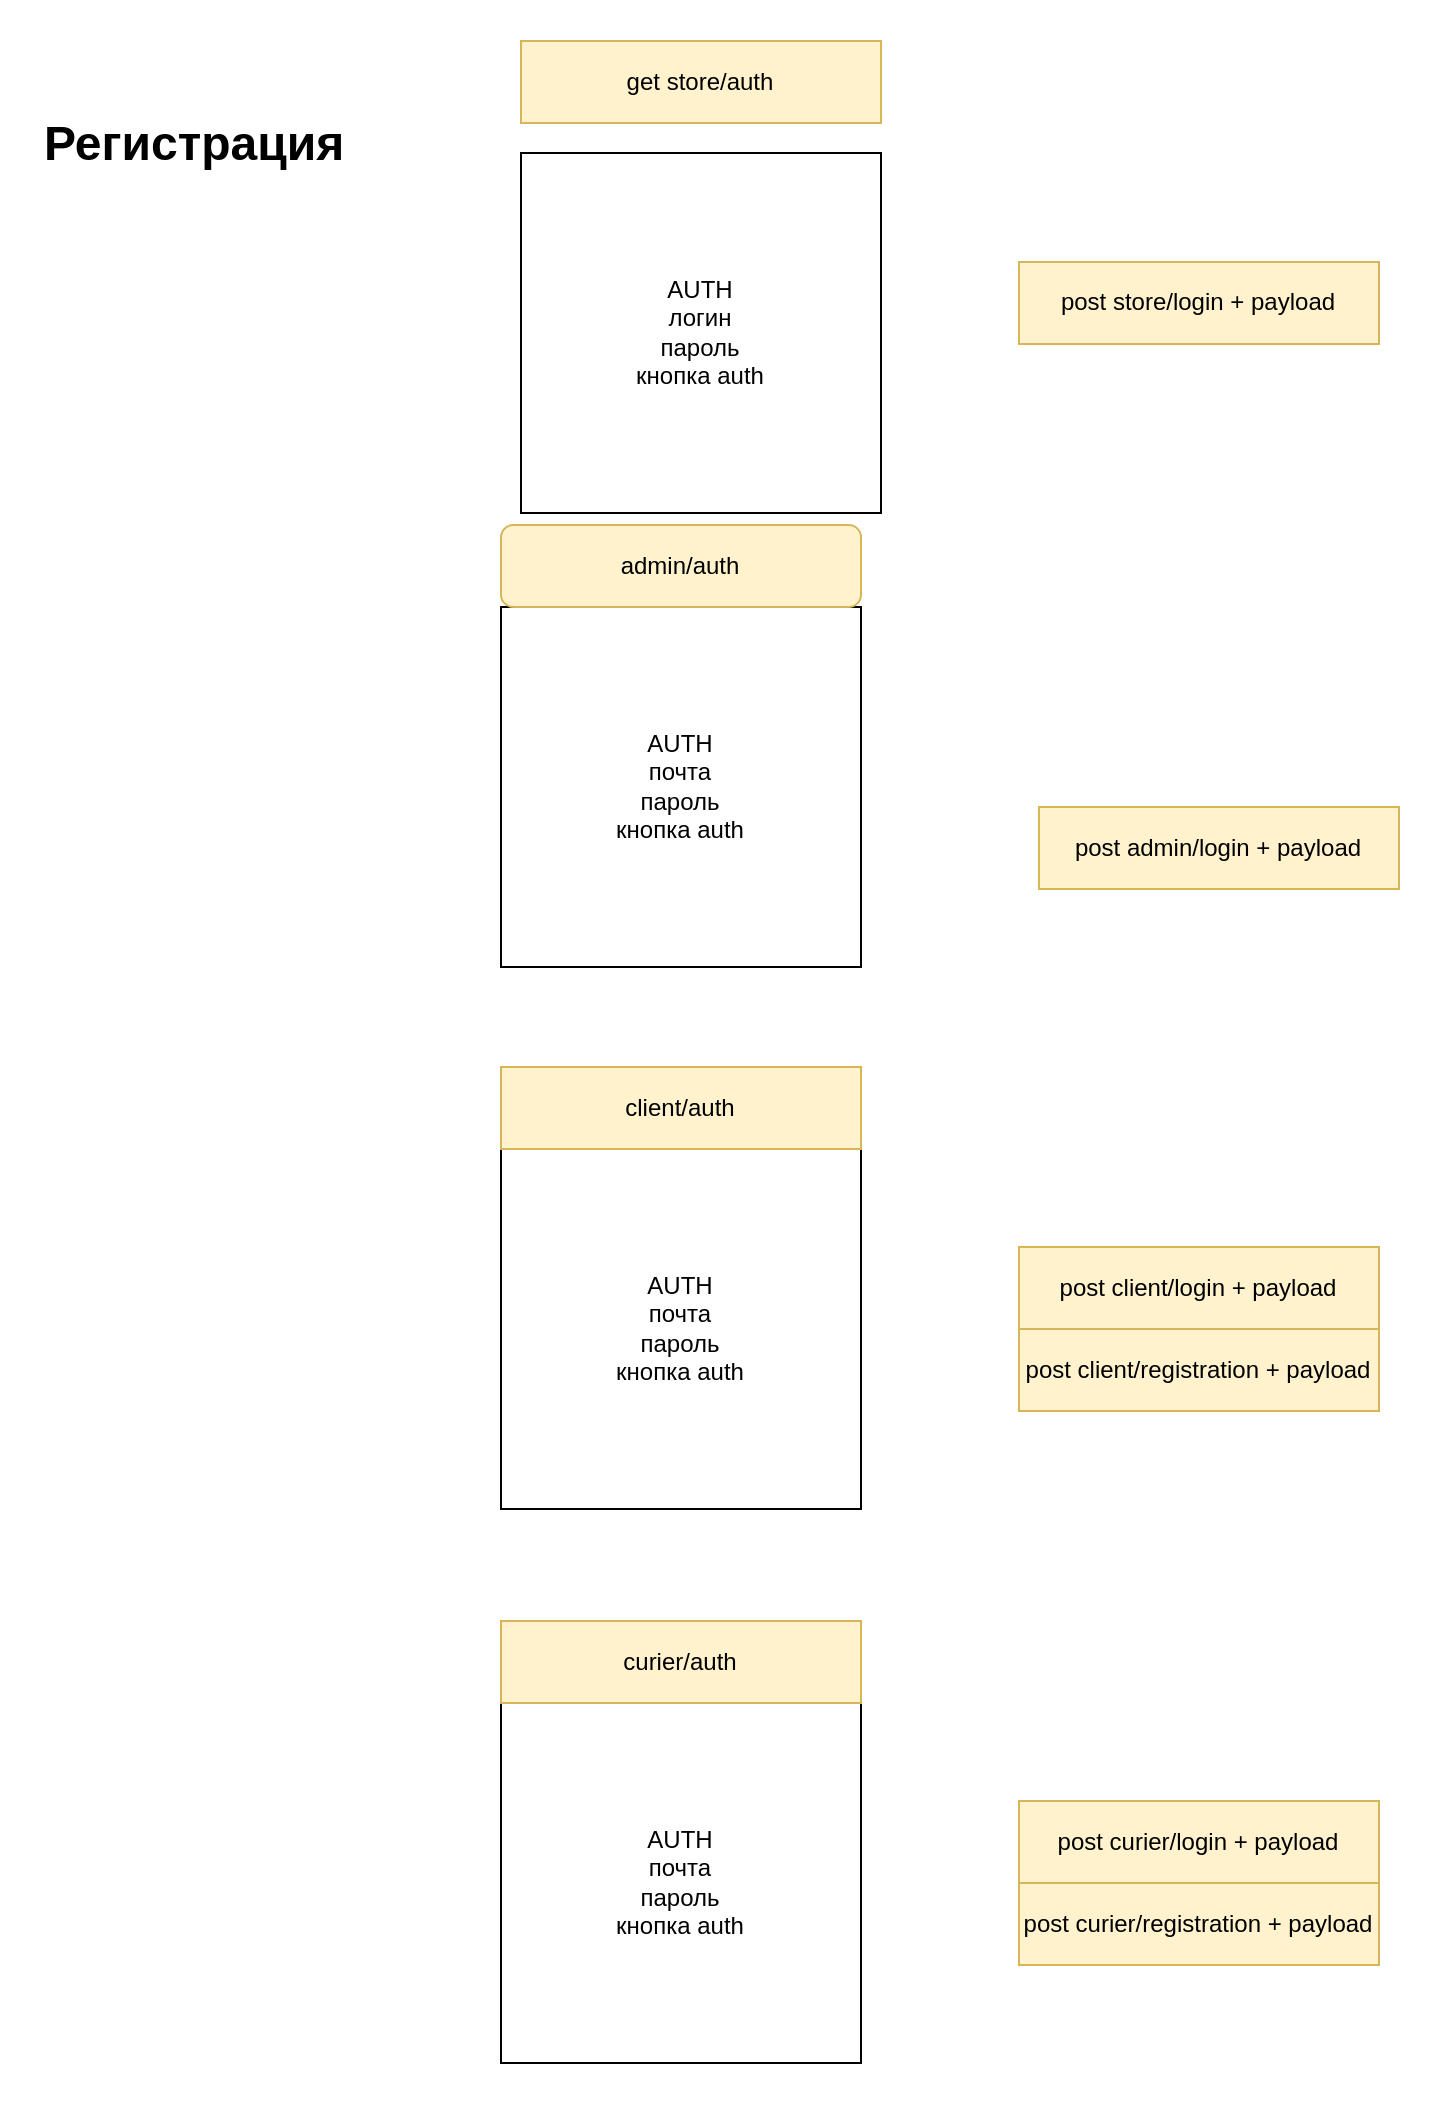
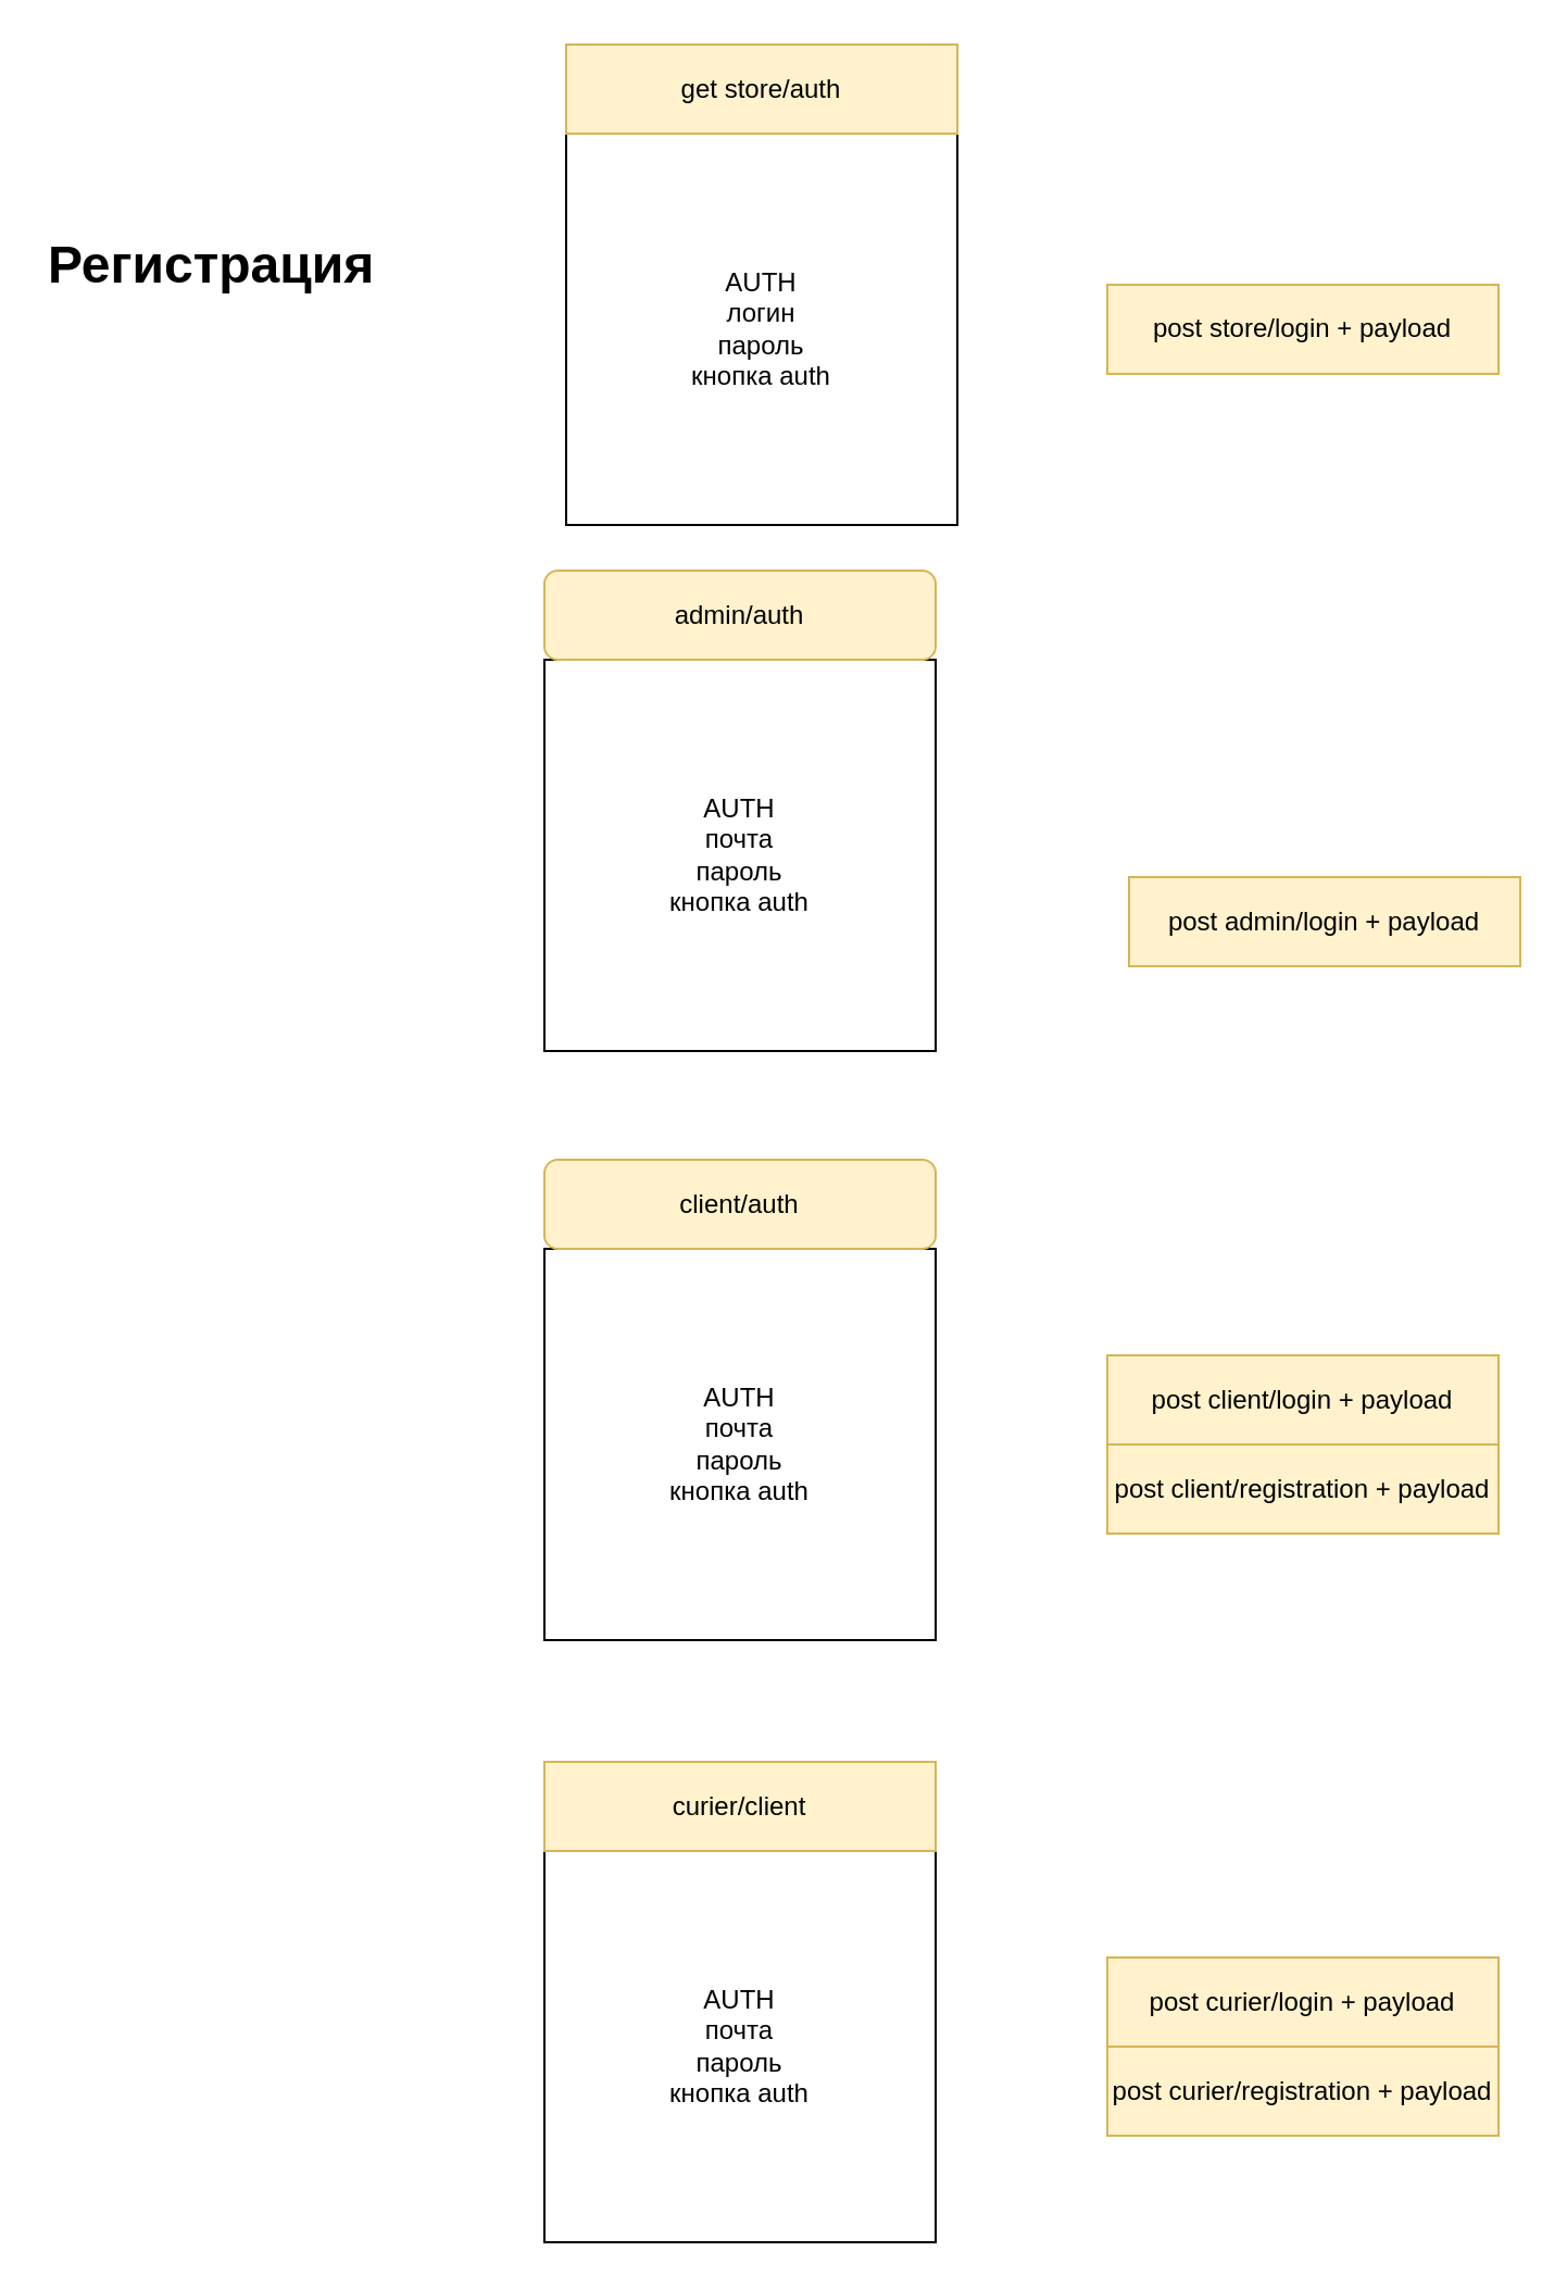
- <mxCell id="2" value="&lt;h1 style=&quot;margin-top: 0px;&quot;&gt;Регистрация&lt;/h1&gt;" style="text;html=1;whiteSpace=wrap;overflow=hidden;rounded=0;" parent="1" vertex="1"><mxGeometry x="20" y="51" width="180" height="120" as="geometry" /></mxCell>
+ <mxCell id="2" value="&lt;h1 style=&quot;margin-top: 0px;&quot;&gt;Регистрация&lt;/h1&gt;" style="text;html=1;whiteSpace=wrap;overflow=hidden;rounded=0;" parent="1" vertex="1"><mxGeometry x="20" y="101" width="180" height="120" as="geometry" /></mxCell>
- <mxCell id="3" value="AUTH&lt;div&gt;логин&lt;/div&gt;&lt;div&gt;пароль&lt;/div&gt;&lt;div&gt;кнопка auth&lt;br&gt;&lt;/div&gt;" style="rounded=0;whiteSpace=wrap;html=1;" parent="1" vertex="1"><mxGeometry x="260" y="76" width="180" height="180" as="geometry" /></mxCell>
+ <mxCell id="3" value="AUTH&lt;div&gt;логин&lt;/div&gt;&lt;div&gt;пароль&lt;/div&gt;&lt;div&gt;кнопка auth&lt;br&gt;&lt;/div&gt;" style="rounded=0;whiteSpace=wrap;html=1;" parent="1" vertex="1"><mxGeometry x="260" y="61" width="180" height="180" as="geometry" /></mxCell>
- <mxCell id="6" value="client/auth" style="rounded=0;whiteSpace=wrap;html=1;fillColor=#fff2cc;strokeColor=#d6b656;" parent="1" vertex="1"><mxGeometry x="250" y="533" width="180" height="41" as="geometry" /></mxCell>
+ <mxCell id="6" value="client/auth" style="whiteSpace=wrap;html=1;fillColor=#fff2cc;strokeColor=#d6b656;rounded=1;" parent="1" vertex="1"><mxGeometry x="250" y="533" width="180" height="41" as="geometry" /></mxCell>
- <mxCell id="14" value="curier/auth" style="rounded=0;whiteSpace=wrap;html=1;fillColor=#fff2cc;strokeColor=#d6b656;" vertex="1" parent="1"><mxGeometry x="250" y="810" width="180" height="41" as="geometry" /></mxCell>
+ <mxCell id="14" value="curier/client" style="rounded=0;whiteSpace=wrap;html=1;fillColor=#fff2cc;strokeColor=#d6b656;" vertex="1" parent="1"><mxGeometry x="250" y="810" width="180" height="41" as="geometry" /></mxCell>
